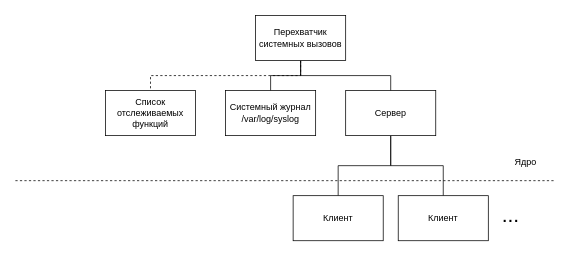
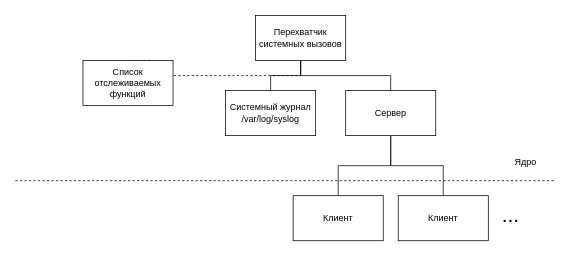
- <mxCell id="15" value="Список отслеживаемых функций" style="rounded=0;whiteSpace=wrap;html=1;" vertex="1" parent="1"><mxGeometry x="140" y="120" width="120" height="60" as="geometry" /></mxCell>
+ <mxCell id="15" value="Список отслеживаемых функций" style="rounded=0;whiteSpace=wrap;html=1;" vertex="1" parent="1"><mxGeometry x="110" y="80" width="120" height="60" as="geometry" /></mxCell>
